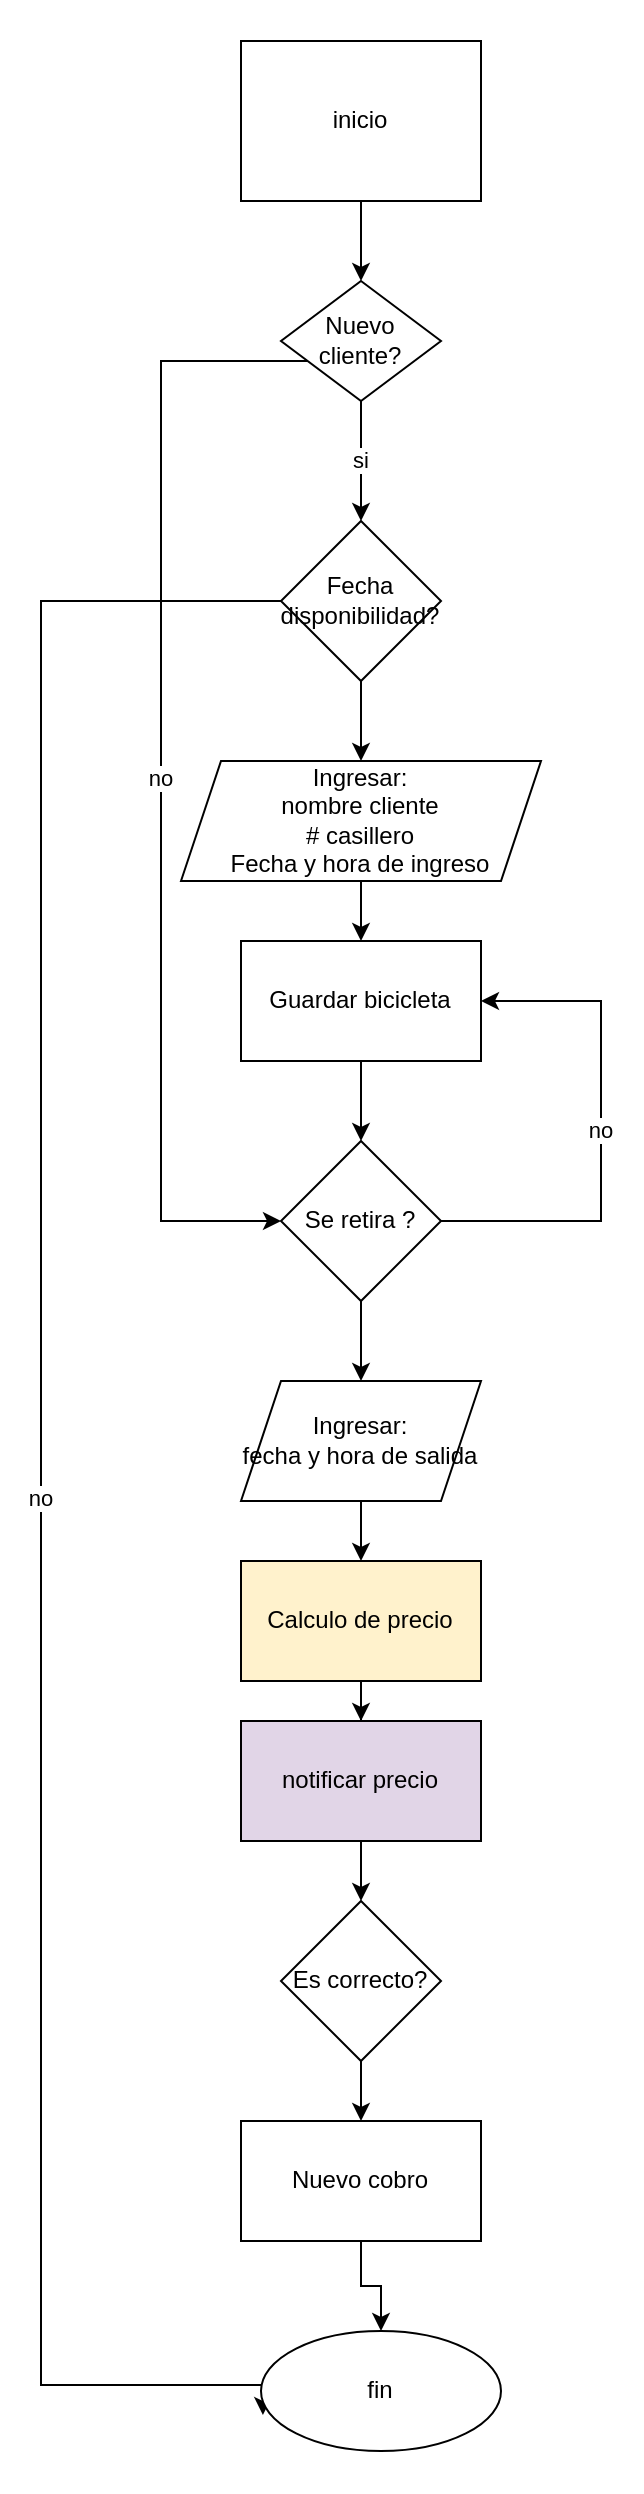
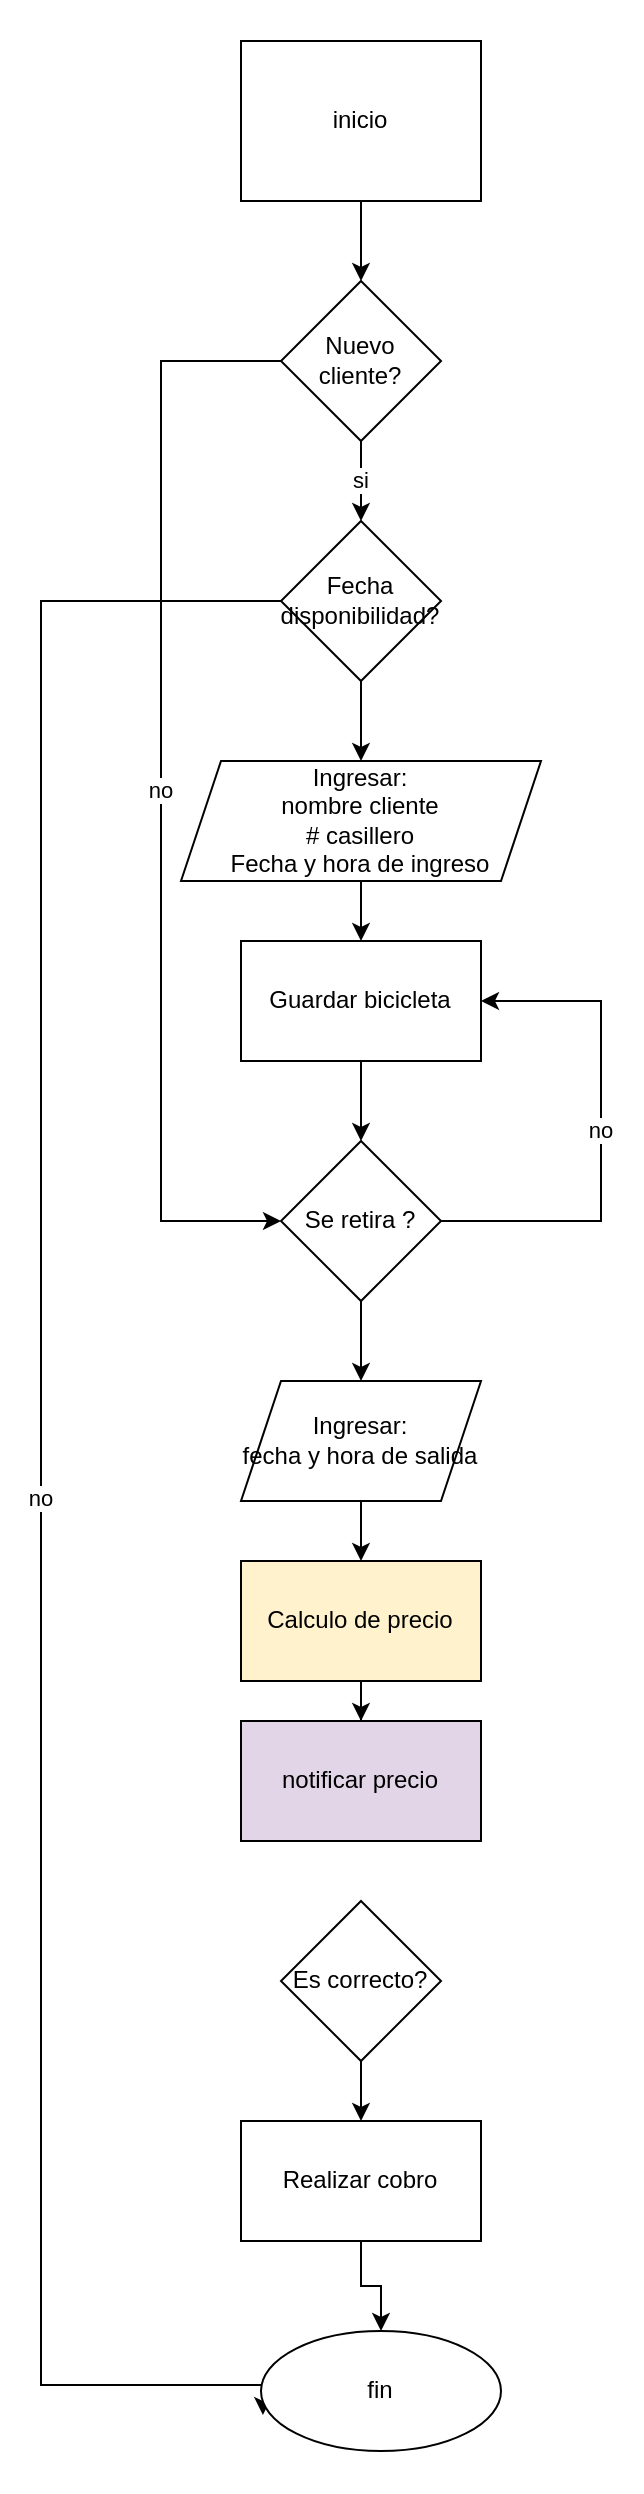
- <mxCell id="6" value="Nuevo cliente?" style="rhombus;whiteSpace=wrap;html=1;" parent="1" vertex="1"><mxGeometry x="140" y="140" width="80" height="60" as="geometry" /></mxCell>
+ <mxCell id="6" value="Nuevo cliente?" style="rhombus;whiteSpace=wrap;html=1;" parent="1" vertex="1"><mxGeometry x="140" y="140" width="80" height="80" as="geometry" /></mxCell>
- <mxCell id="21" style="edgeStyle=orthogonalEdgeStyle;rounded=0;orthogonalLoop=1;jettySize=auto;html=1;" parent="1" source="22" target="24" edge="1"><mxGeometry relative="1" as="geometry"><mxPoint x="180" y="970" as="targetPoint" /></mxGeometry></mxCell>
- <mxCell id="26" value="Nuevo cobro" style="rounded=0;whiteSpace=wrap;html=1;" parent="1" vertex="1"><mxGeometry x="120" y="1060" width="120" height="60" as="geometry" /></mxCell>
+ <mxCell id="26" value="Realizar cobro" style="rounded=0;whiteSpace=wrap;html=1;" parent="1" vertex="1"><mxGeometry x="120" y="1060" width="120" height="60" as="geometry" /></mxCell>
